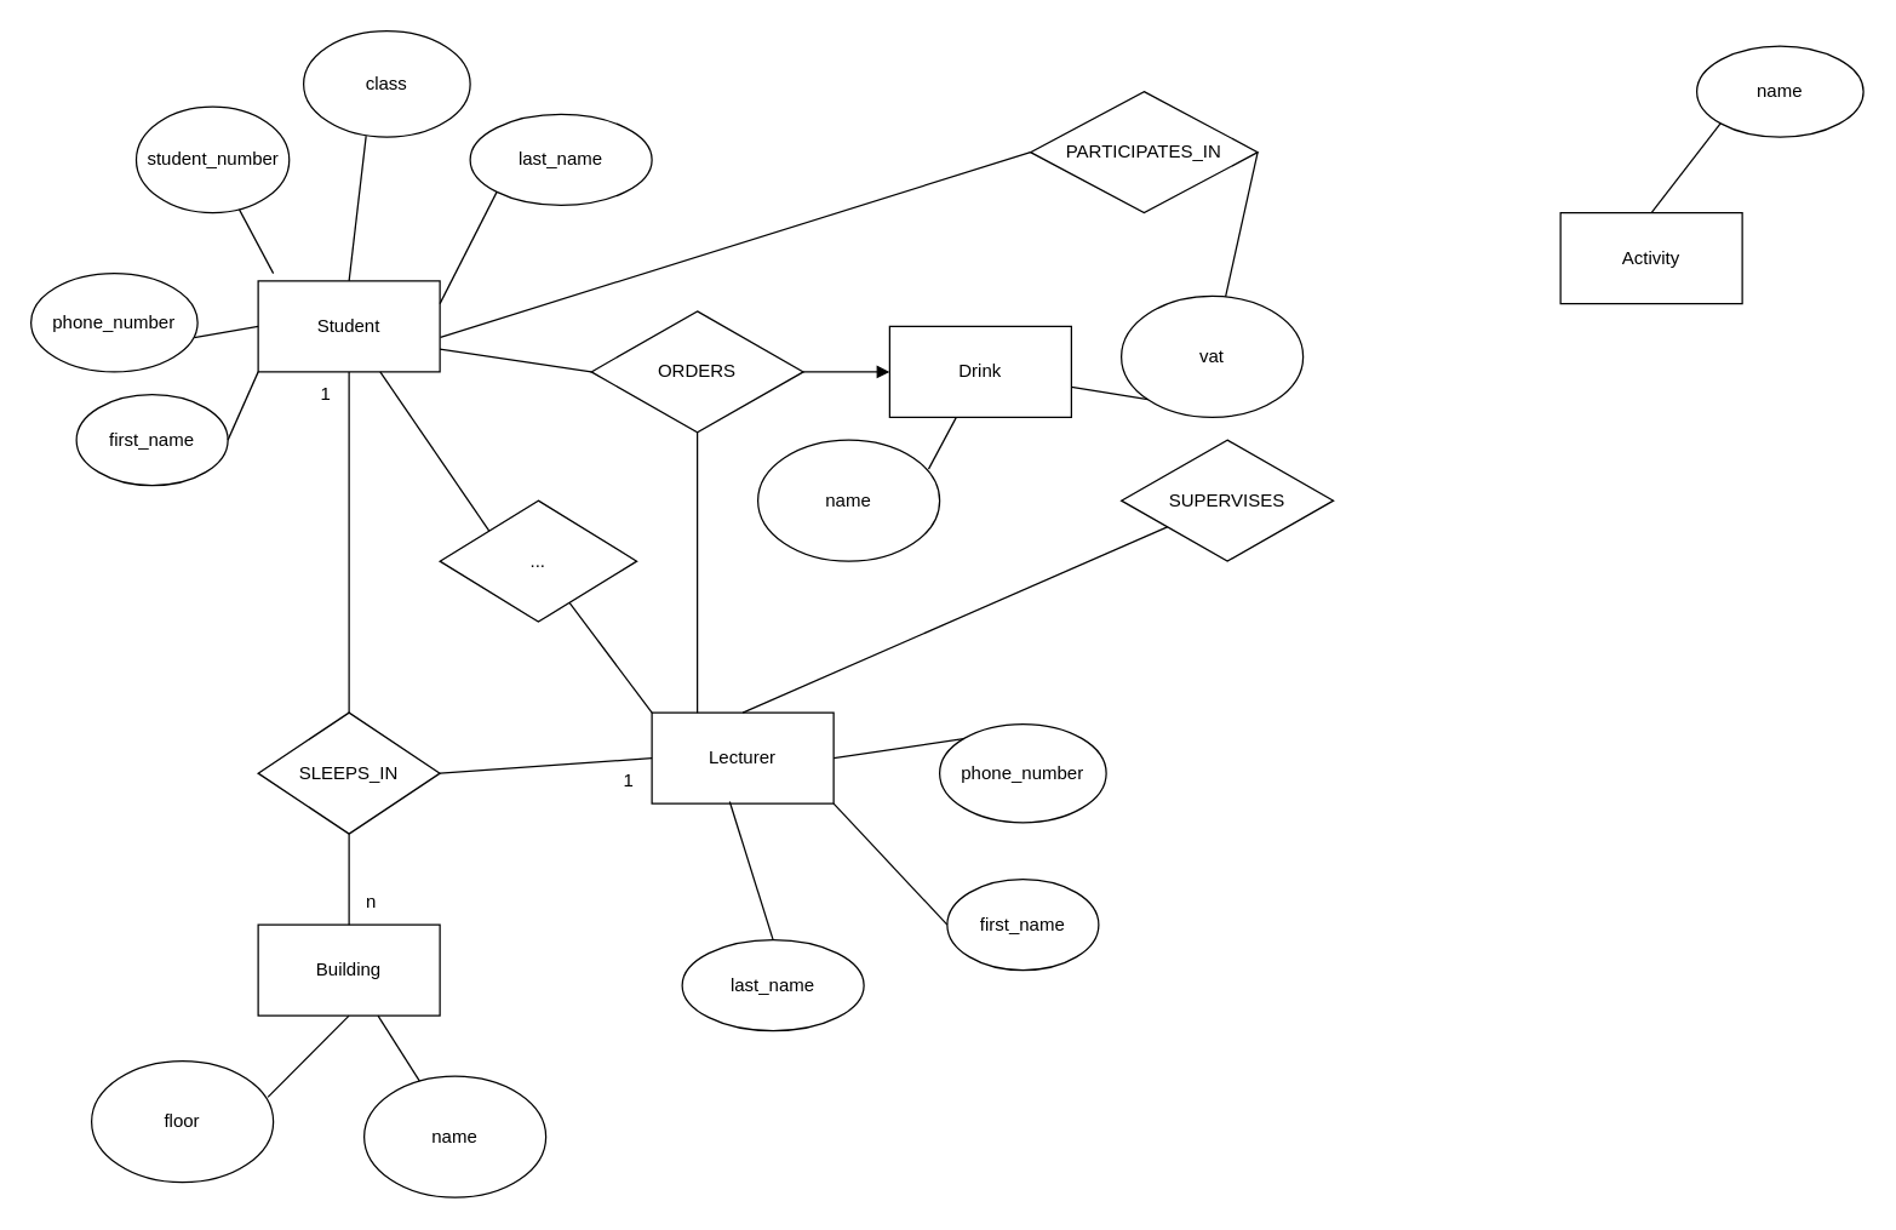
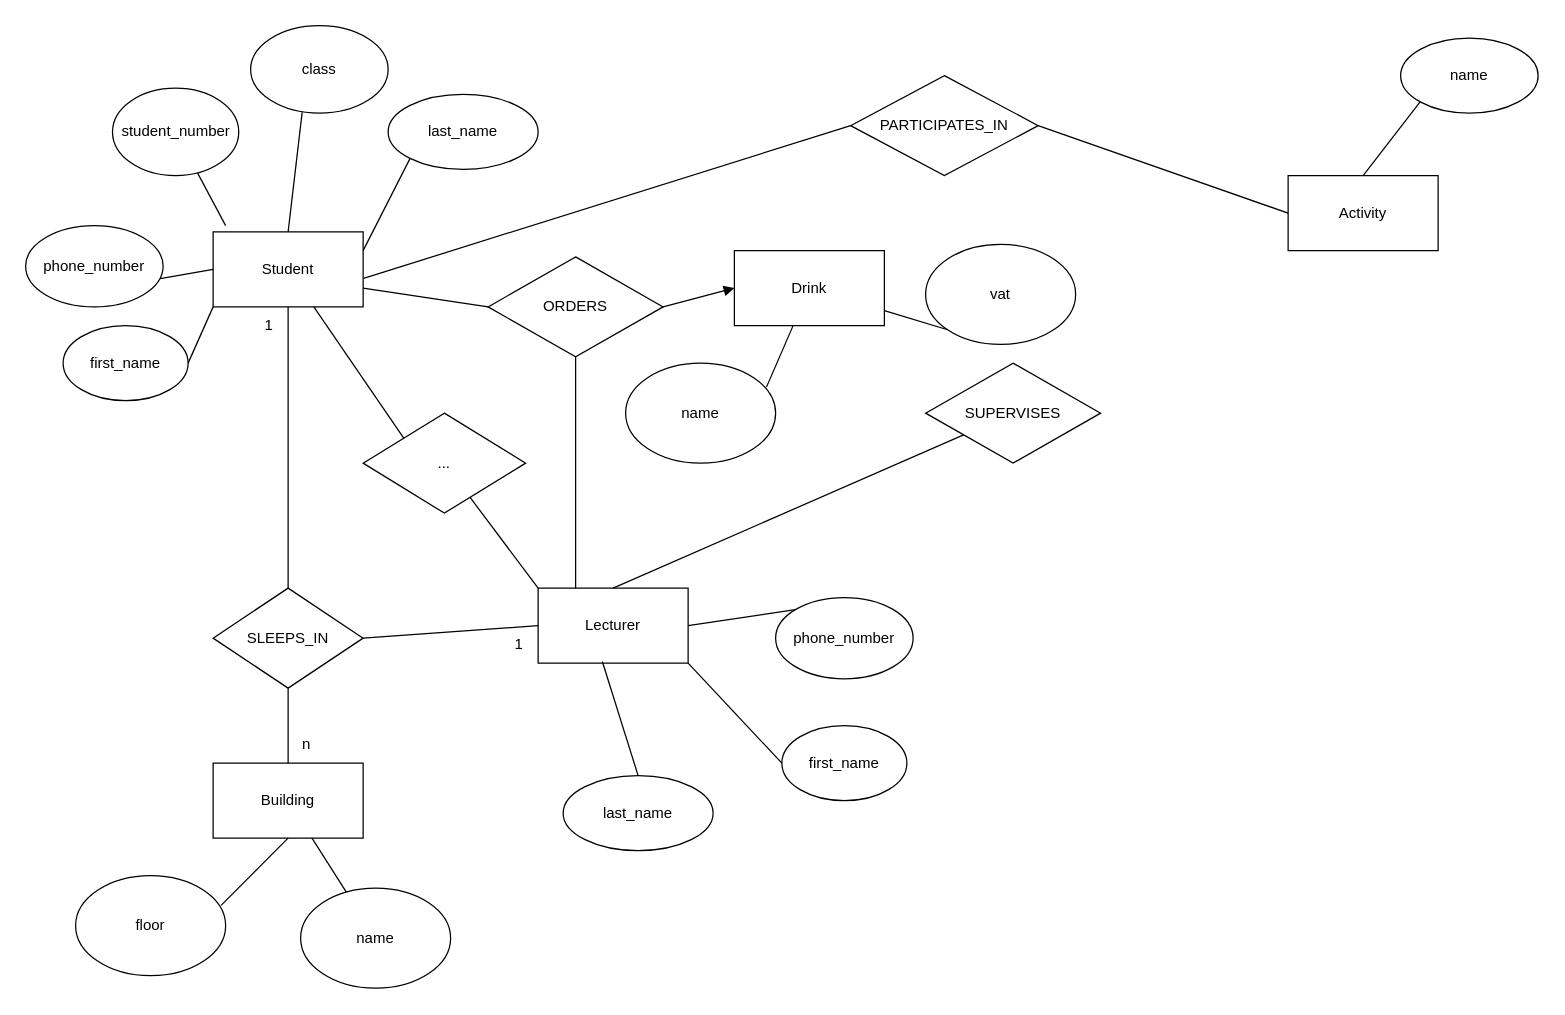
- <mxCell id="51" value="" style="endArrow=none;html=1;rounded=0;exitX=1;exitY=0.5;exitDx=0;exitDy=0;" edge="1" parent="1" source="50" target="23"><mxGeometry width="50" height="50" relative="1" as="geometry"><mxPoint x="690" y="220" as="sourcePoint" /><mxPoint x="740" y="170" as="targetPoint" /></mxGeometry></mxCell>
+ <mxCell id="51" value="" style="endArrow=none;html=1;rounded=0;entryX=0;entryY=0.5;entryDx=0;entryDy=0;exitX=1;exitY=0.5;exitDx=0;exitDy=0;" edge="1" parent="1" source="50" target="3"><mxGeometry width="50" height="50" relative="1" as="geometry"><mxPoint x="690" y="220" as="sourcePoint" /><mxPoint x="740" y="170" as="targetPoint" /></mxGeometry></mxCell>
- <mxCell id="5" value="Drink" style="rounded=0;whiteSpace=wrap;html=1;" vertex="1" parent="1"><mxGeometry x="587" y="215" width="120" height="60" as="geometry" /></mxCell>
+ <mxCell id="5" value="Drink" style="rounded=0;whiteSpace=wrap;html=1;" vertex="1" parent="1"><mxGeometry x="587" y="200" width="120" height="60" as="geometry" /></mxCell>
